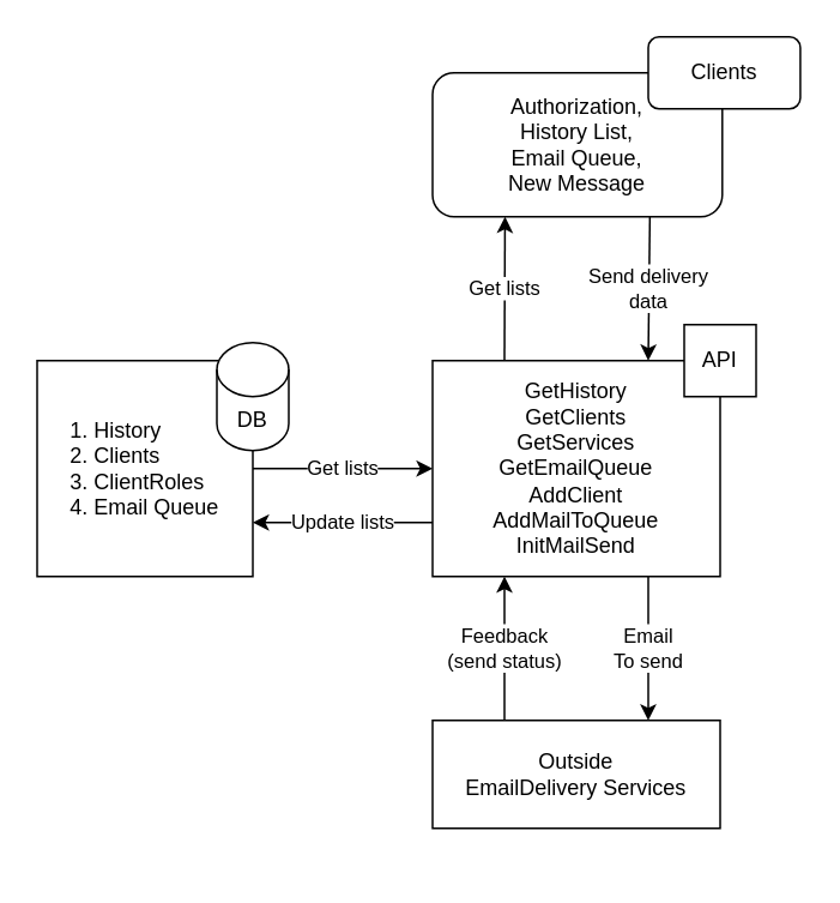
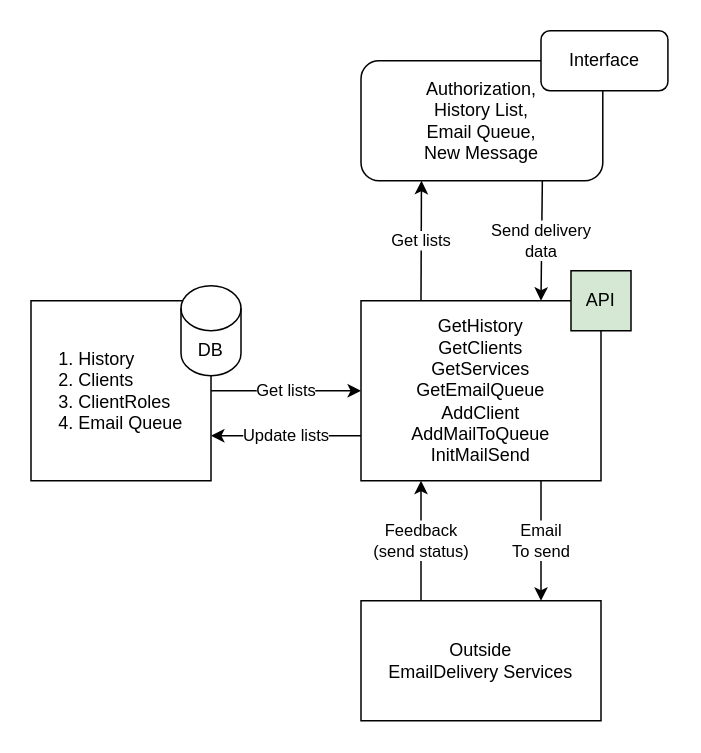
- <mxCell id="11" value="Clients" style="rounded=1;whiteSpace=wrap;html=1;" parent="9" vertex="1"><mxGeometry x="130.003" width="84.607" height="40" as="geometry" /></mxCell>
+ <mxCell id="11" value="Interface" style="rounded=1;whiteSpace=wrap;html=1;" parent="9" vertex="1"><mxGeometry x="130.003" width="84.607" height="40" as="geometry" /></mxCell>
- <mxCell id="4" value="API" style="whiteSpace=wrap;html=1;aspect=fixed;" parent="2" vertex="1"><mxGeometry x="140" width="40" height="40" as="geometry" /></mxCell>
+ <mxCell id="4" value="API" style="whiteSpace=wrap;html=1;aspect=fixed;fillColor=#d5e8d4;" parent="2" vertex="1"><mxGeometry x="140" width="40" height="40" as="geometry" /></mxCell>
- <mxCell id="12" value="Outside&lt;br&gt;EmailDelivery Services" style="rounded=0;whiteSpace=wrap;html=1;" parent="1" vertex="1"><mxGeometry x="240" y="400" width="160" height="60" as="geometry" /></mxCell>
+ <mxCell id="12" value="Outside&lt;br&gt;EmailDelivery Services" style="rounded=0;whiteSpace=wrap;html=1;" parent="1" vertex="1"><mxGeometry x="240" y="400" width="160" height="80" as="geometry" /></mxCell>
